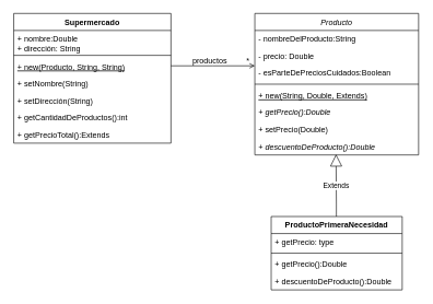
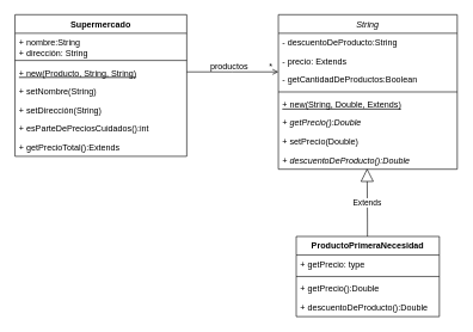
- <mxCell id="2" value="Producto" style="swimlane;fontStyle=2;align=center;verticalAlign=top;childLayout=stackLayout;horizontal=1;startSize=26;horizontalStack=0;resizeParent=1;resizeLast=0;collapsible=1;marginBottom=0;rounded=0;shadow=0;strokeWidth=1;" parent="1" vertex="1"><mxGeometry x="388" y="20" width="250" height="216" as="geometry"><mxRectangle x="550" y="140" width="160" height="26" as="alternateBounds" /></mxGeometry></mxCell>
+ <mxCell id="2" value="String" style="swimlane;fontStyle=2;align=center;verticalAlign=top;childLayout=stackLayout;horizontal=1;startSize=26;horizontalStack=0;resizeParent=1;resizeLast=0;collapsible=1;marginBottom=0;rounded=0;shadow=0;strokeWidth=1;" parent="1" vertex="1"><mxGeometry x="388" y="20" width="250" height="216" as="geometry"><mxRectangle x="550" y="140" width="160" height="26" as="alternateBounds" /></mxGeometry></mxCell>
- <mxCell id="15" value="+ nombre:Double&#10;+ dirección: String&#10;" style="text;strokeColor=none;fillColor=none;align=left;verticalAlign=top;spacingLeft=4;spacingRight=4;overflow=hidden;rotatable=0;points=[[0,0.5],[1,0.5]];portConstraint=eastwest;" parent="14" vertex="1"><mxGeometry y="26" width="240" height="34" as="geometry" /></mxCell>
+ <mxCell id="15" value="+ nombre:String&#10;+ dirección: String&#10;" style="text;strokeColor=none;fillColor=none;align=left;verticalAlign=top;spacingLeft=4;spacingRight=4;overflow=hidden;rotatable=0;points=[[0,0.5],[1,0.5]];portConstraint=eastwest;" parent="14" vertex="1"><mxGeometry y="26" width="240" height="34" as="geometry" /></mxCell>
- <mxCell id="3" value="- nombreDelProducto:String" style="text;align=left;verticalAlign=top;spacingLeft=4;spacingRight=4;overflow=hidden;rotatable=0;points=[[0,0.5],[1,0.5]];portConstraint=eastwest;" parent="2" vertex="1"><mxGeometry y="26" width="250" height="26" as="geometry" /></mxCell>
+ <mxCell id="3" value="- descuentoDeProducto:String" style="text;align=left;verticalAlign=top;spacingLeft=4;spacingRight=4;overflow=hidden;rotatable=0;points=[[0,0.5],[1,0.5]];portConstraint=eastwest;" parent="2" vertex="1"><mxGeometry y="26" width="250" height="26" as="geometry" /></mxCell>
- <mxCell id="4" value="- precio: Double" style="text;align=left;verticalAlign=top;spacingLeft=4;spacingRight=4;overflow=hidden;rotatable=0;points=[[0,0.5],[1,0.5]];portConstraint=eastwest;rounded=0;shadow=0;html=0;" parent="2" vertex="1"><mxGeometry y="52" width="250" height="26" as="geometry" /></mxCell>
+ <mxCell id="4" value="- precio: Extends" style="text;align=left;verticalAlign=top;spacingLeft=4;spacingRight=4;overflow=hidden;rotatable=0;points=[[0,0.5],[1,0.5]];portConstraint=eastwest;rounded=0;shadow=0;html=0;" parent="2" vertex="1"><mxGeometry y="52" width="250" height="26" as="geometry" /></mxCell>
- <mxCell id="5" value="- esParteDePreciosCuidados:Boolean" style="text;align=left;verticalAlign=top;spacingLeft=4;spacingRight=4;overflow=hidden;rotatable=0;points=[[0,0.5],[1,0.5]];portConstraint=eastwest;rounded=0;shadow=0;html=0;" parent="2" vertex="1"><mxGeometry y="78" width="250" height="26" as="geometry" /></mxCell>
+ <mxCell id="5" value="- getCantidadDeProductos:Boolean" style="text;align=left;verticalAlign=top;spacingLeft=4;spacingRight=4;overflow=hidden;rotatable=0;points=[[0,0.5],[1,0.5]];portConstraint=eastwest;rounded=0;shadow=0;html=0;" parent="2" vertex="1"><mxGeometry y="78" width="250" height="26" as="geometry" /></mxCell>
- <mxCell id="20" value="+ getCantidadDeProductos():int" style="text;strokeColor=none;fillColor=none;align=left;verticalAlign=top;spacingLeft=4;spacingRight=4;overflow=hidden;rotatable=0;points=[[0,0.5],[1,0.5]];portConstraint=eastwest;fontStyle=0" parent="14" vertex="1"><mxGeometry y="146" width="240" height="26" as="geometry" /></mxCell>
+ <mxCell id="20" value="+ esParteDePreciosCuidados():int" style="text;strokeColor=none;fillColor=none;align=left;verticalAlign=top;spacingLeft=4;spacingRight=4;overflow=hidden;rotatable=0;points=[[0,0.5],[1,0.5]];portConstraint=eastwest;fontStyle=0" parent="14" vertex="1"><mxGeometry y="146" width="240" height="26" as="geometry" /></mxCell>
